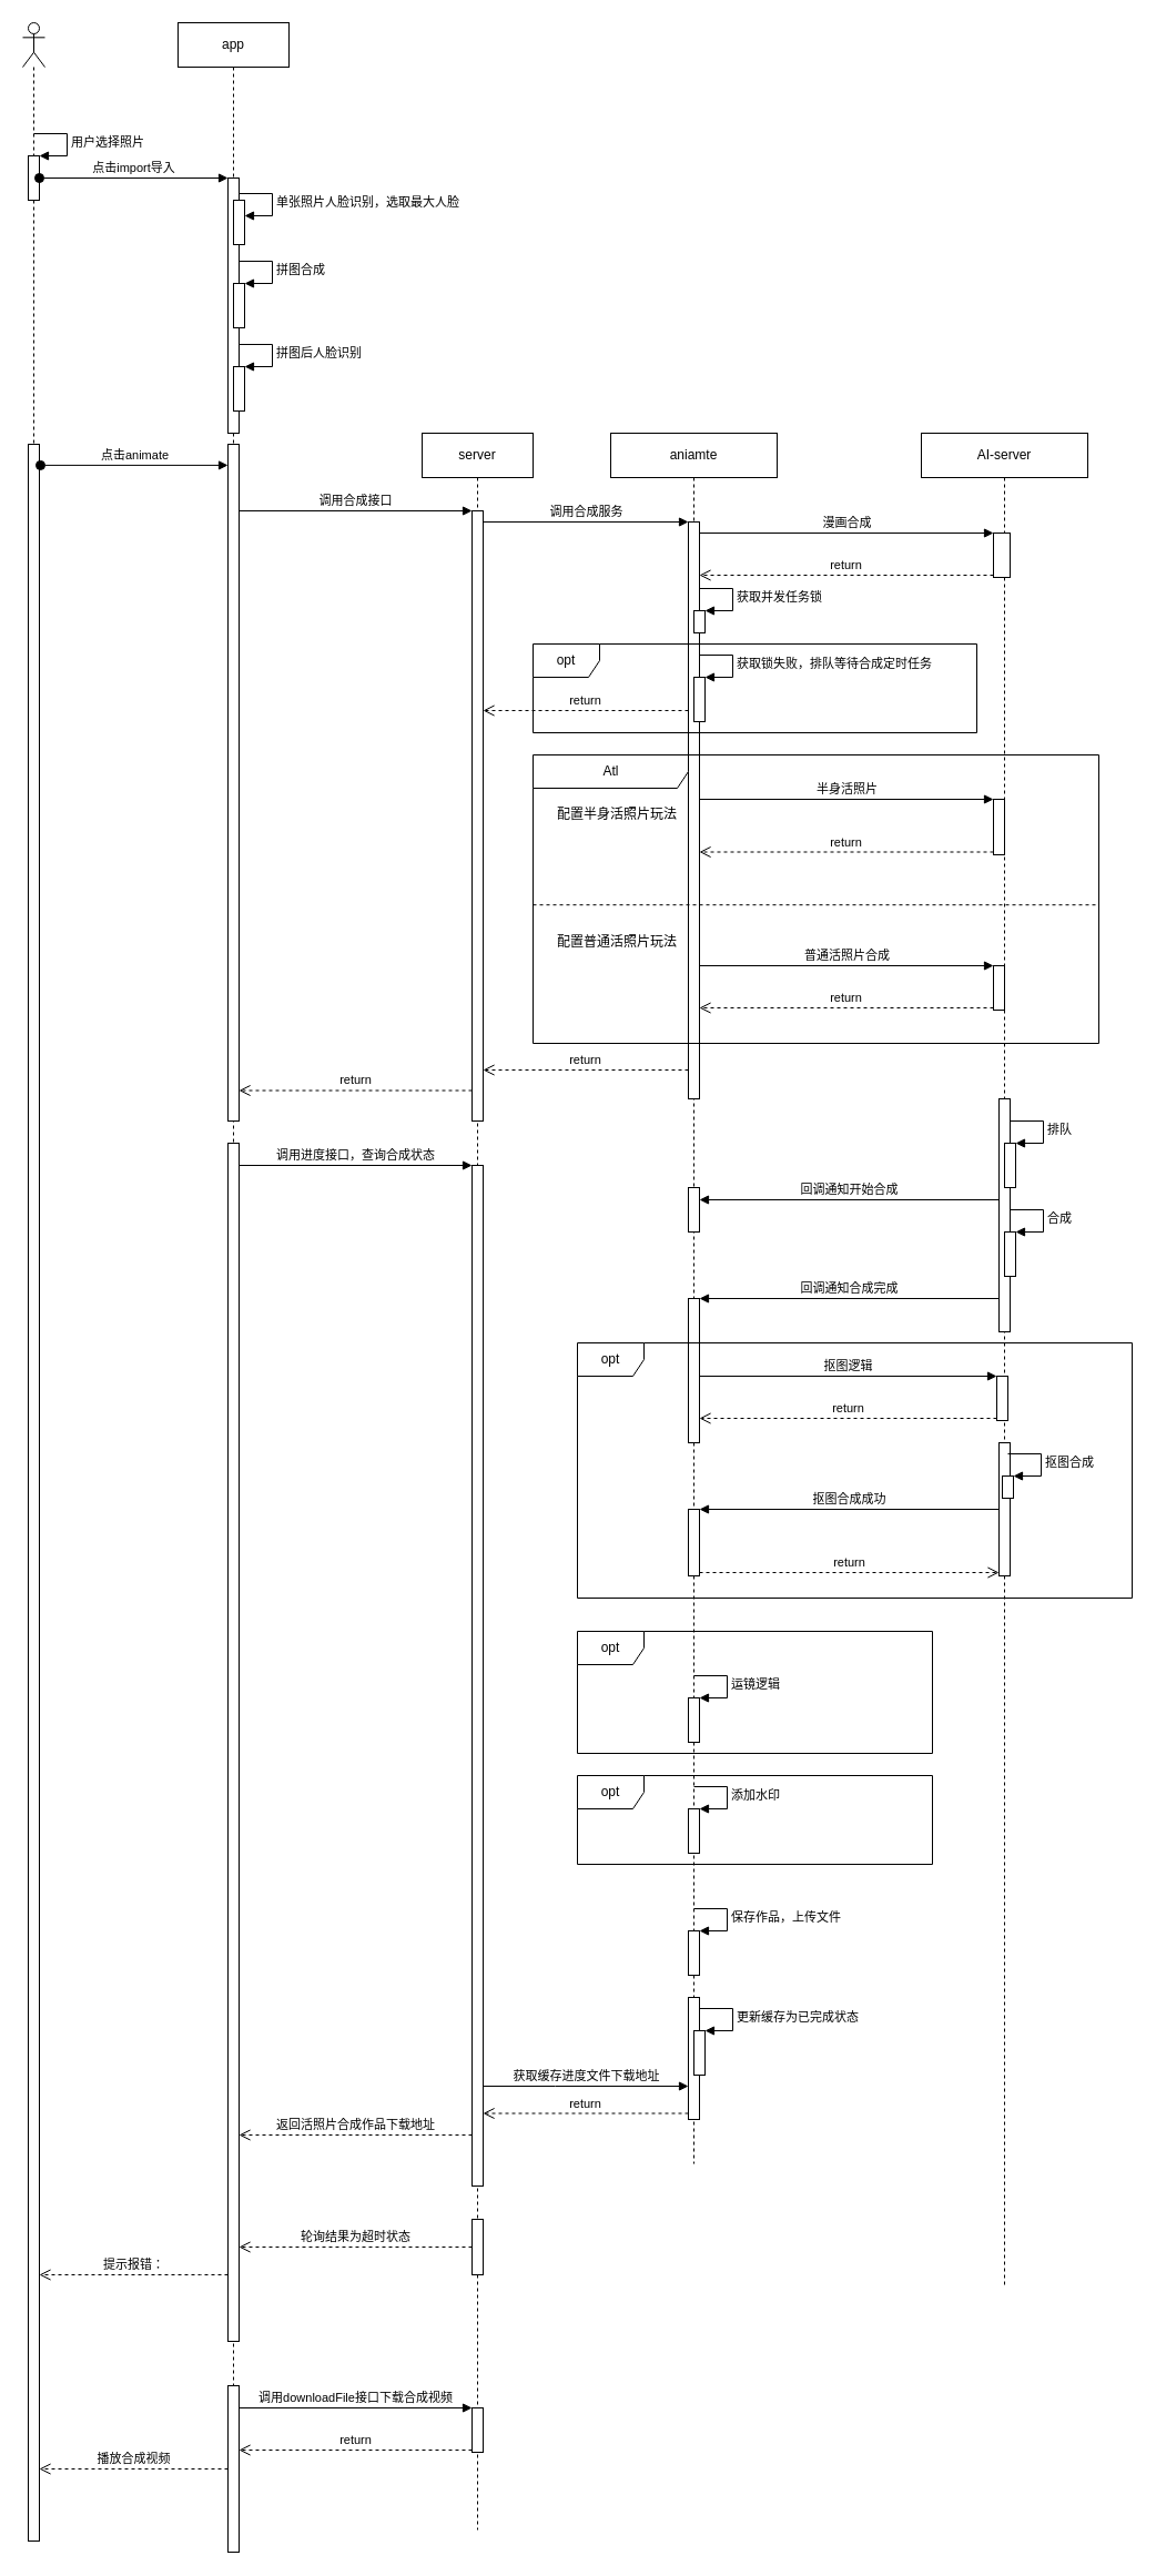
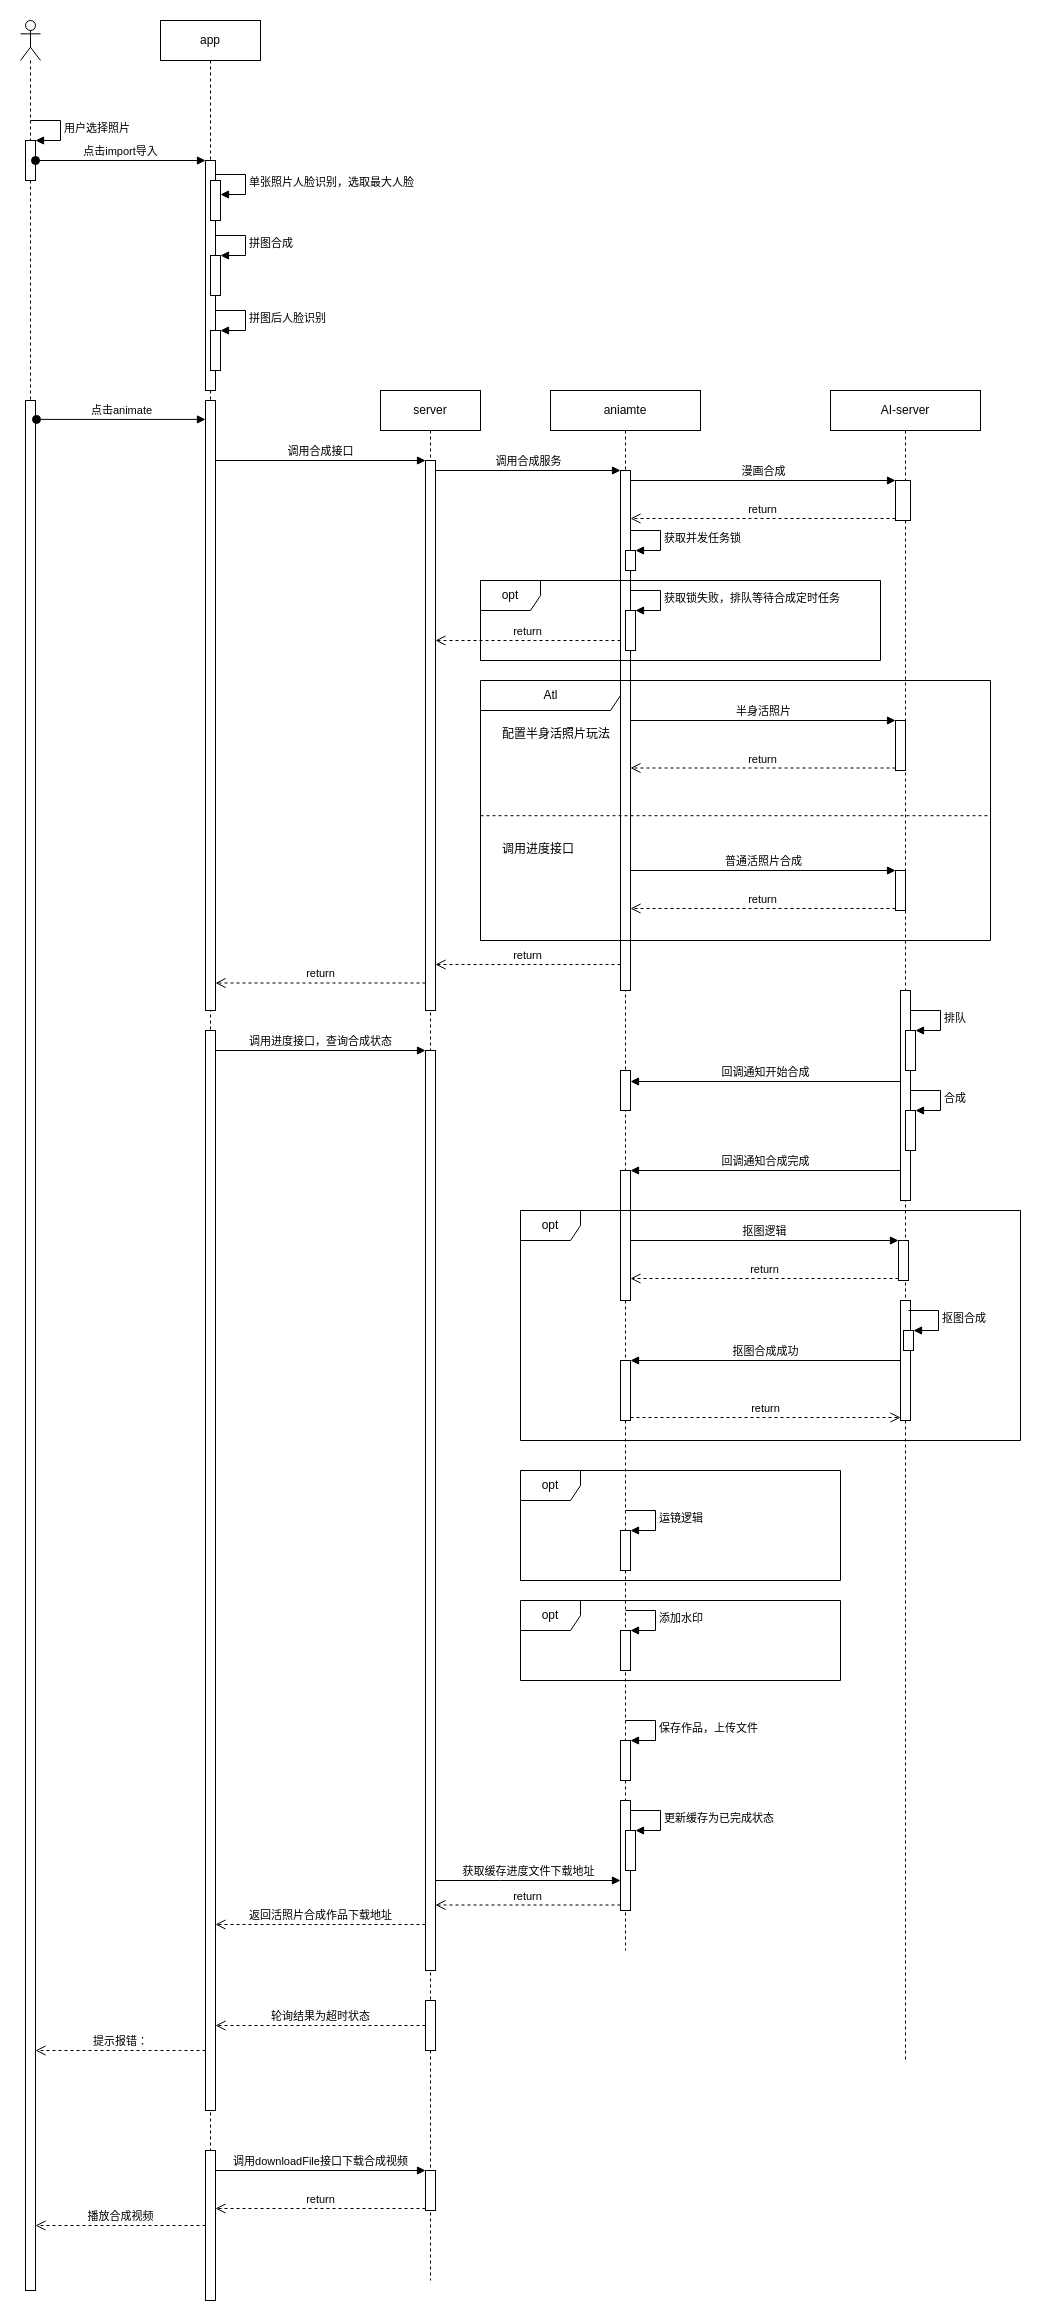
- <mxCell id="46" value="配置普通活照片玩法" style="line;strokeWidth=1;dashed=1;labelPosition=center;verticalLabelPosition=bottom;align=left;verticalAlign=top;spacingLeft=20;spacingTop=15;" parent="44" vertex="1"><mxGeometry y="130" width="510" height="10.4" as="geometry" /></mxCell>
+ <mxCell id="46" value="调用进度接口" style="line;strokeWidth=1;dashed=1;labelPosition=center;verticalLabelPosition=bottom;align=left;verticalAlign=top;spacingLeft=20;spacingTop=15;" parent="44" vertex="1"><mxGeometry y="130" width="510" height="10.4" as="geometry" /></mxCell>
